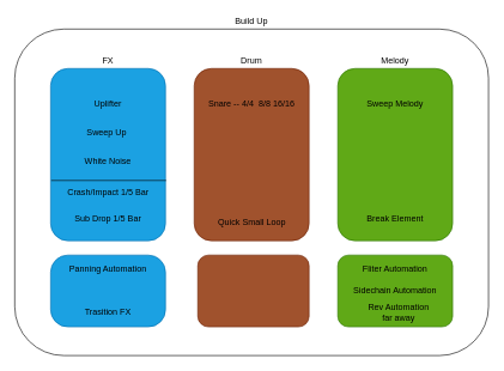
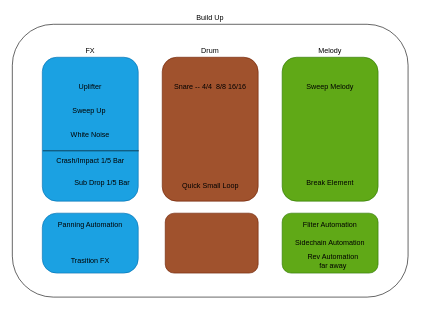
- <mxCell id="25" value="Sub Drop 1/5 Bar" style="text;html=1;strokeColor=none;fillColor=none;align=center;verticalAlign=middle;whiteSpace=wrap;rounded=0;" parent="1" vertex="1"><mxGeometry x="95" y="295" width="110" height="20" as="geometry" /></mxCell>
+ <mxCell id="25" value="Sub Drop 1/5 Bar" style="text;html=1;strokeColor=none;fillColor=none;align=center;verticalAlign=middle;whiteSpace=wrap;rounded=0;" parent="1" vertex="1"><mxGeometry x="115" y="295" width="110" height="20" as="geometry" /></mxCell>
